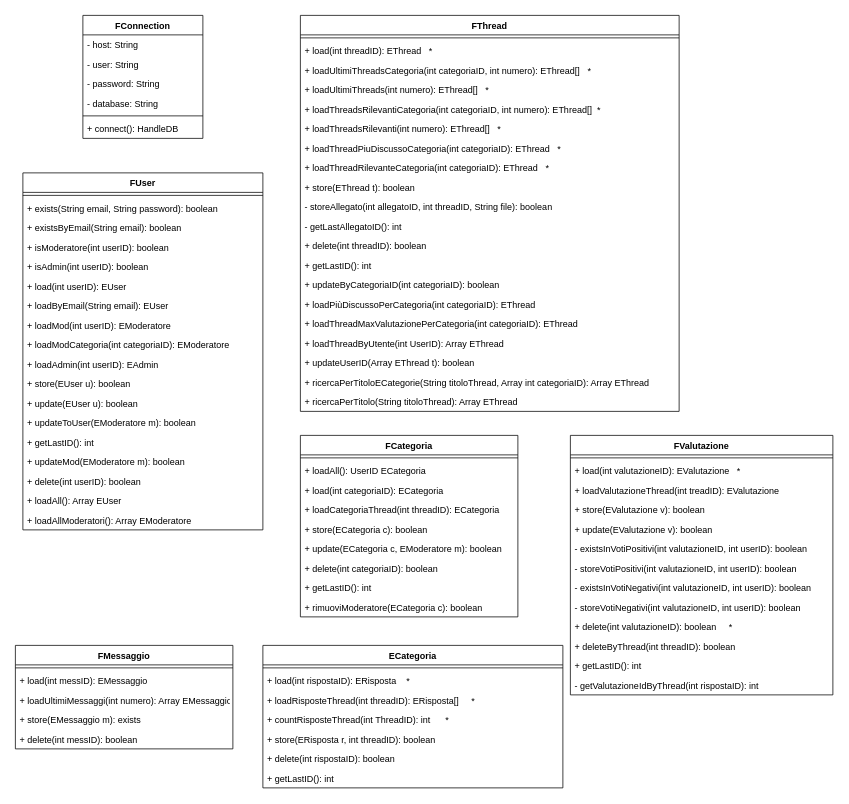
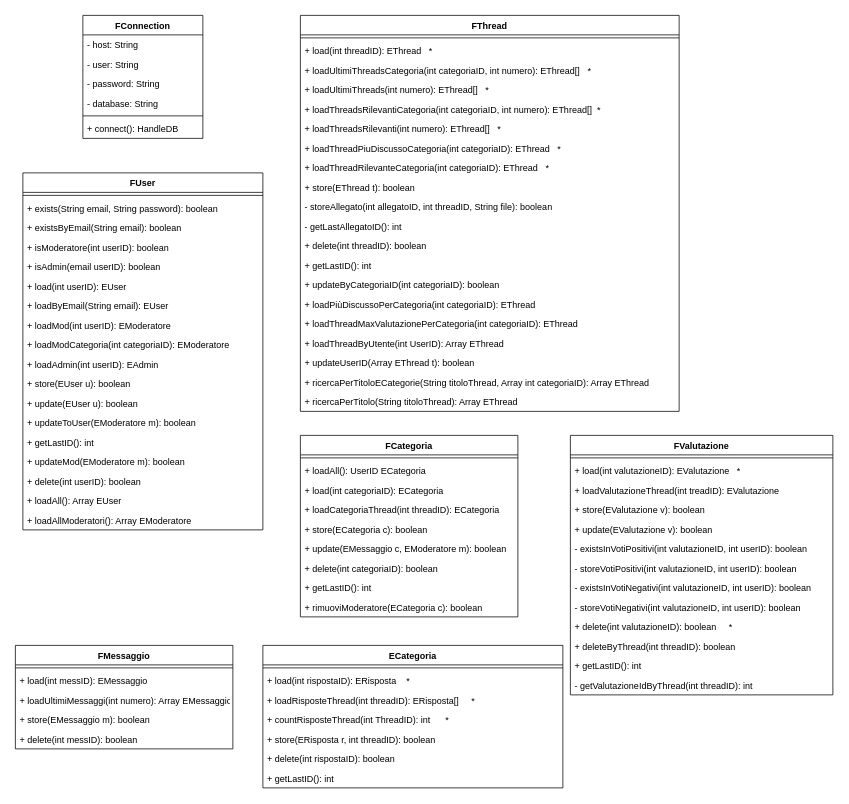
- <mxCell id="7" value="+ isAdmin(int userID): boolean" style="text;strokeColor=none;fillColor=none;align=left;verticalAlign=top;spacingLeft=4;spacingRight=4;overflow=hidden;rotatable=0;points=[[0,0.5],[1,0.5]];portConstraint=eastwest;" parent="2" vertex="1"><mxGeometry y="112" width="320" height="26" as="geometry" /></mxCell>
+ <mxCell id="7" value="+ isAdmin(email userID): boolean" style="text;strokeColor=none;fillColor=none;align=left;verticalAlign=top;spacingLeft=4;spacingRight=4;overflow=hidden;rotatable=0;points=[[0,0.5],[1,0.5]];portConstraint=eastwest;" parent="2" vertex="1"><mxGeometry y="112" width="320" height="26" as="geometry" /></mxCell>
- <mxCell id="62" value="+ update(ECategoria c, EModeratore m): boolean" style="text;strokeColor=none;fillColor=none;align=left;verticalAlign=top;spacingLeft=4;spacingRight=4;overflow=hidden;rotatable=0;points=[[0,0.5],[1,0.5]];portConstraint=eastwest;" parent="56" vertex="1"><mxGeometry y="138" width="290" height="26" as="geometry" /></mxCell>
+ <mxCell id="62" value="+ update(EMessaggio c, EModeratore m): boolean" style="text;strokeColor=none;fillColor=none;align=left;verticalAlign=top;spacingLeft=4;spacingRight=4;overflow=hidden;rotatable=0;points=[[0,0.5],[1,0.5]];portConstraint=eastwest;" parent="56" vertex="1"><mxGeometry y="138" width="290" height="26" as="geometry" /></mxCell>
- <mxCell id="79" value="- getValutazioneIdByThread(int rispostaID): int" style="text;strokeColor=none;fillColor=none;align=left;verticalAlign=top;spacingLeft=4;spacingRight=4;overflow=hidden;rotatable=0;points=[[0,0.5],[1,0.5]];portConstraint=eastwest;" parent="66" vertex="1"><mxGeometry y="320" width="350" height="26" as="geometry" /></mxCell>
+ <mxCell id="79" value="- getValutazioneIdByThread(int threadID): int" style="text;strokeColor=none;fillColor=none;align=left;verticalAlign=top;spacingLeft=4;spacingRight=4;overflow=hidden;rotatable=0;points=[[0,0.5],[1,0.5]];portConstraint=eastwest;" parent="66" vertex="1"><mxGeometry y="320" width="350" height="26" as="geometry" /></mxCell>
- <mxCell id="25" value="+ store(EMessaggio m): exists" style="text;strokeColor=none;fillColor=none;align=left;verticalAlign=top;spacingLeft=4;spacingRight=4;overflow=hidden;rotatable=0;points=[[0,0.5],[1,0.5]];portConstraint=eastwest;" parent="21" vertex="1"><mxGeometry y="86" width="290" height="26" as="geometry" /></mxCell>
+ <mxCell id="25" value="+ store(EMessaggio m): boolean" style="text;strokeColor=none;fillColor=none;align=left;verticalAlign=top;spacingLeft=4;spacingRight=4;overflow=hidden;rotatable=0;points=[[0,0.5],[1,0.5]];portConstraint=eastwest;" parent="21" vertex="1"><mxGeometry y="86" width="290" height="26" as="geometry" /></mxCell>
